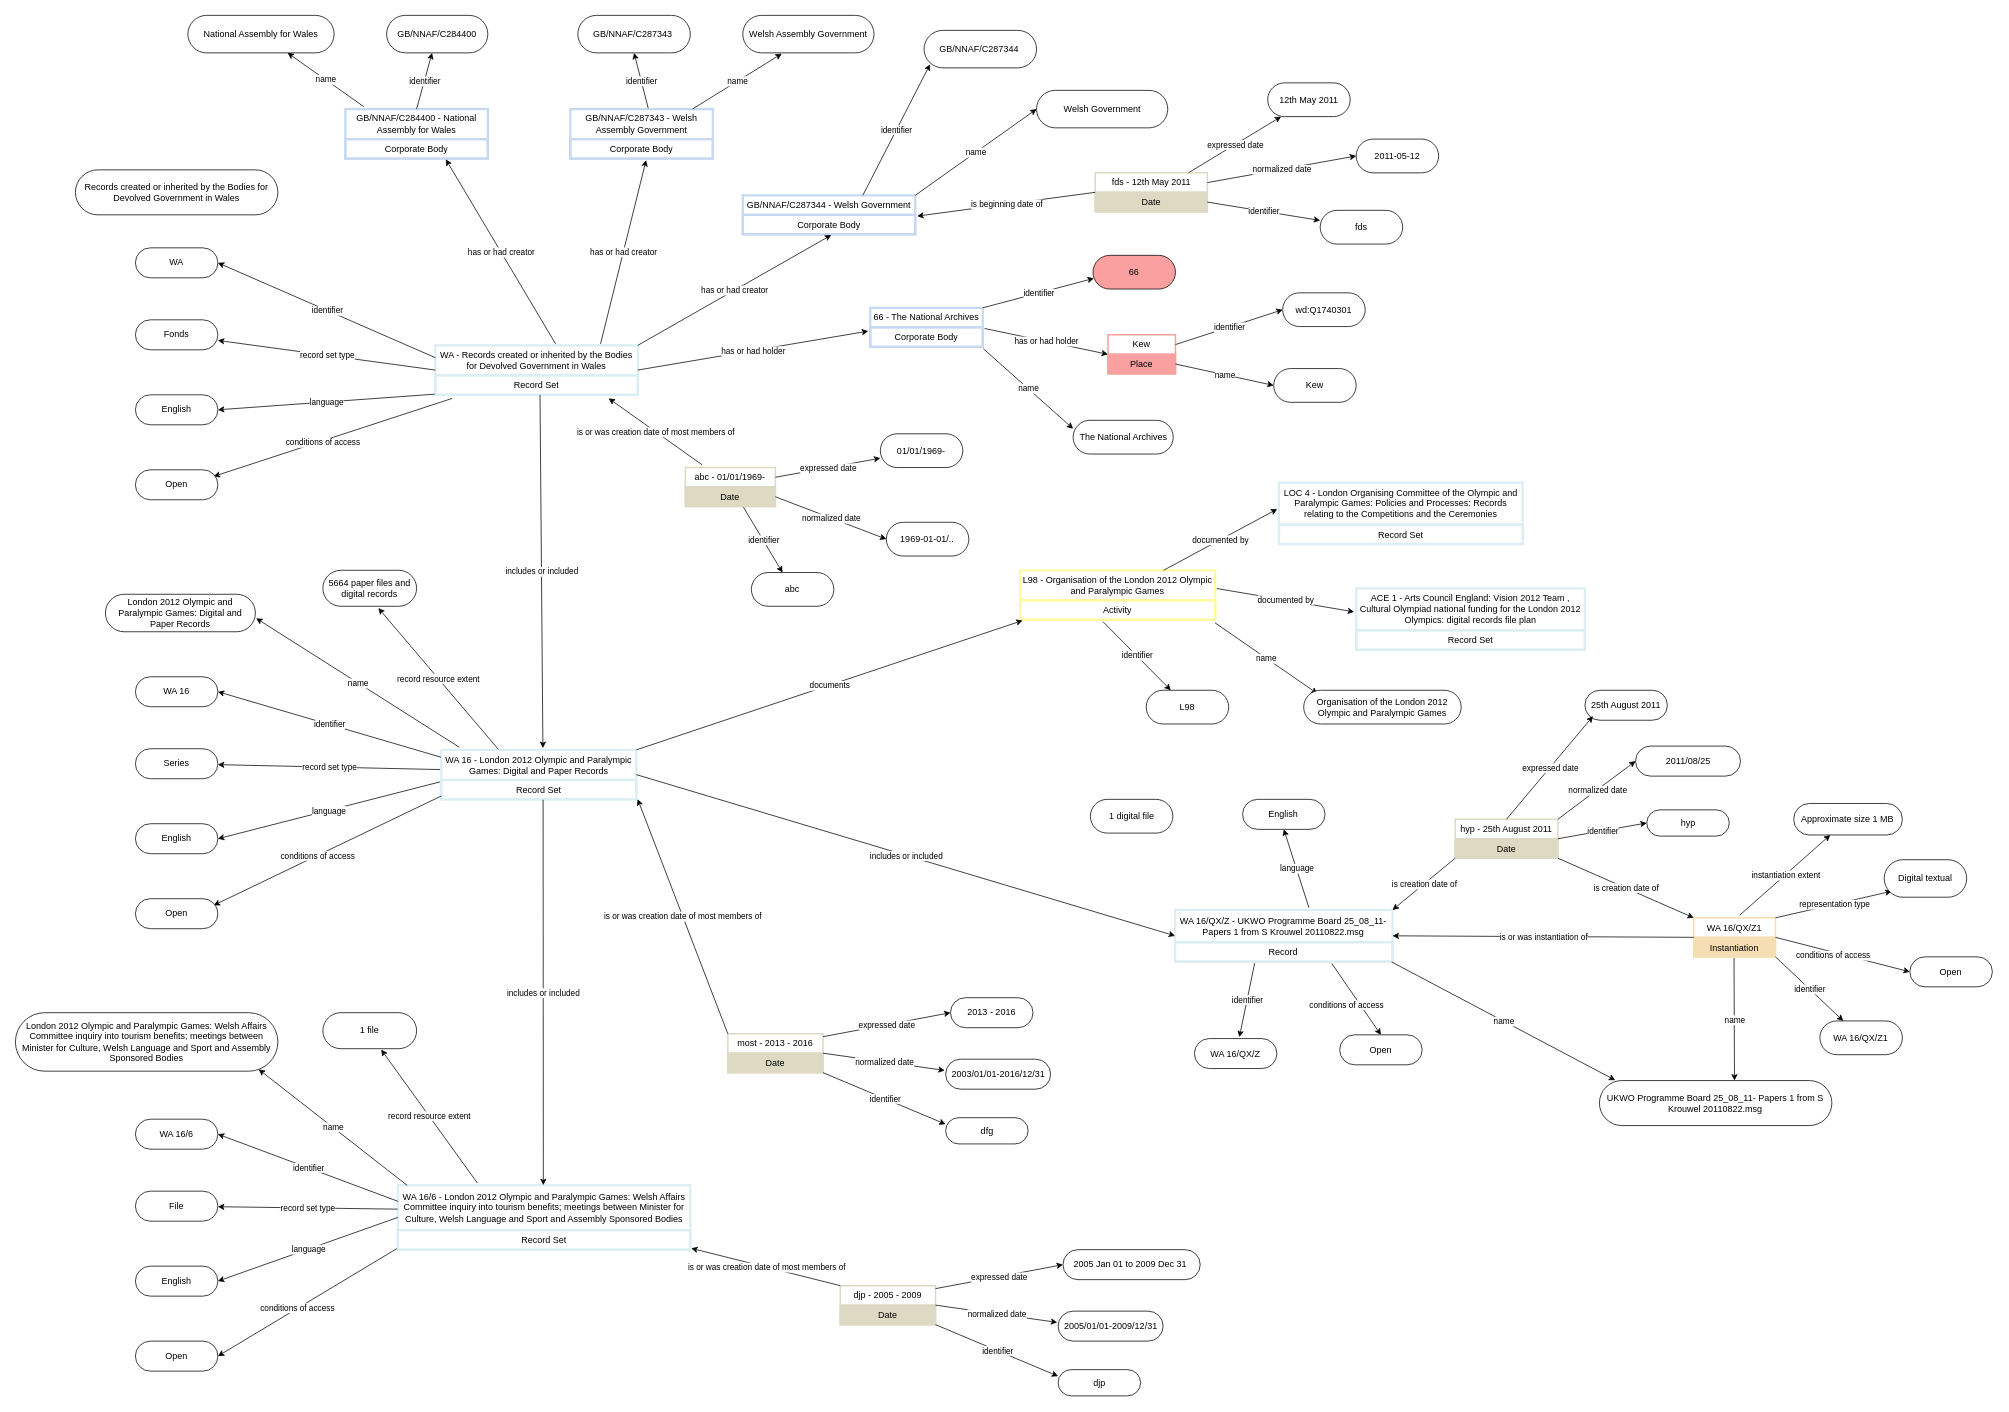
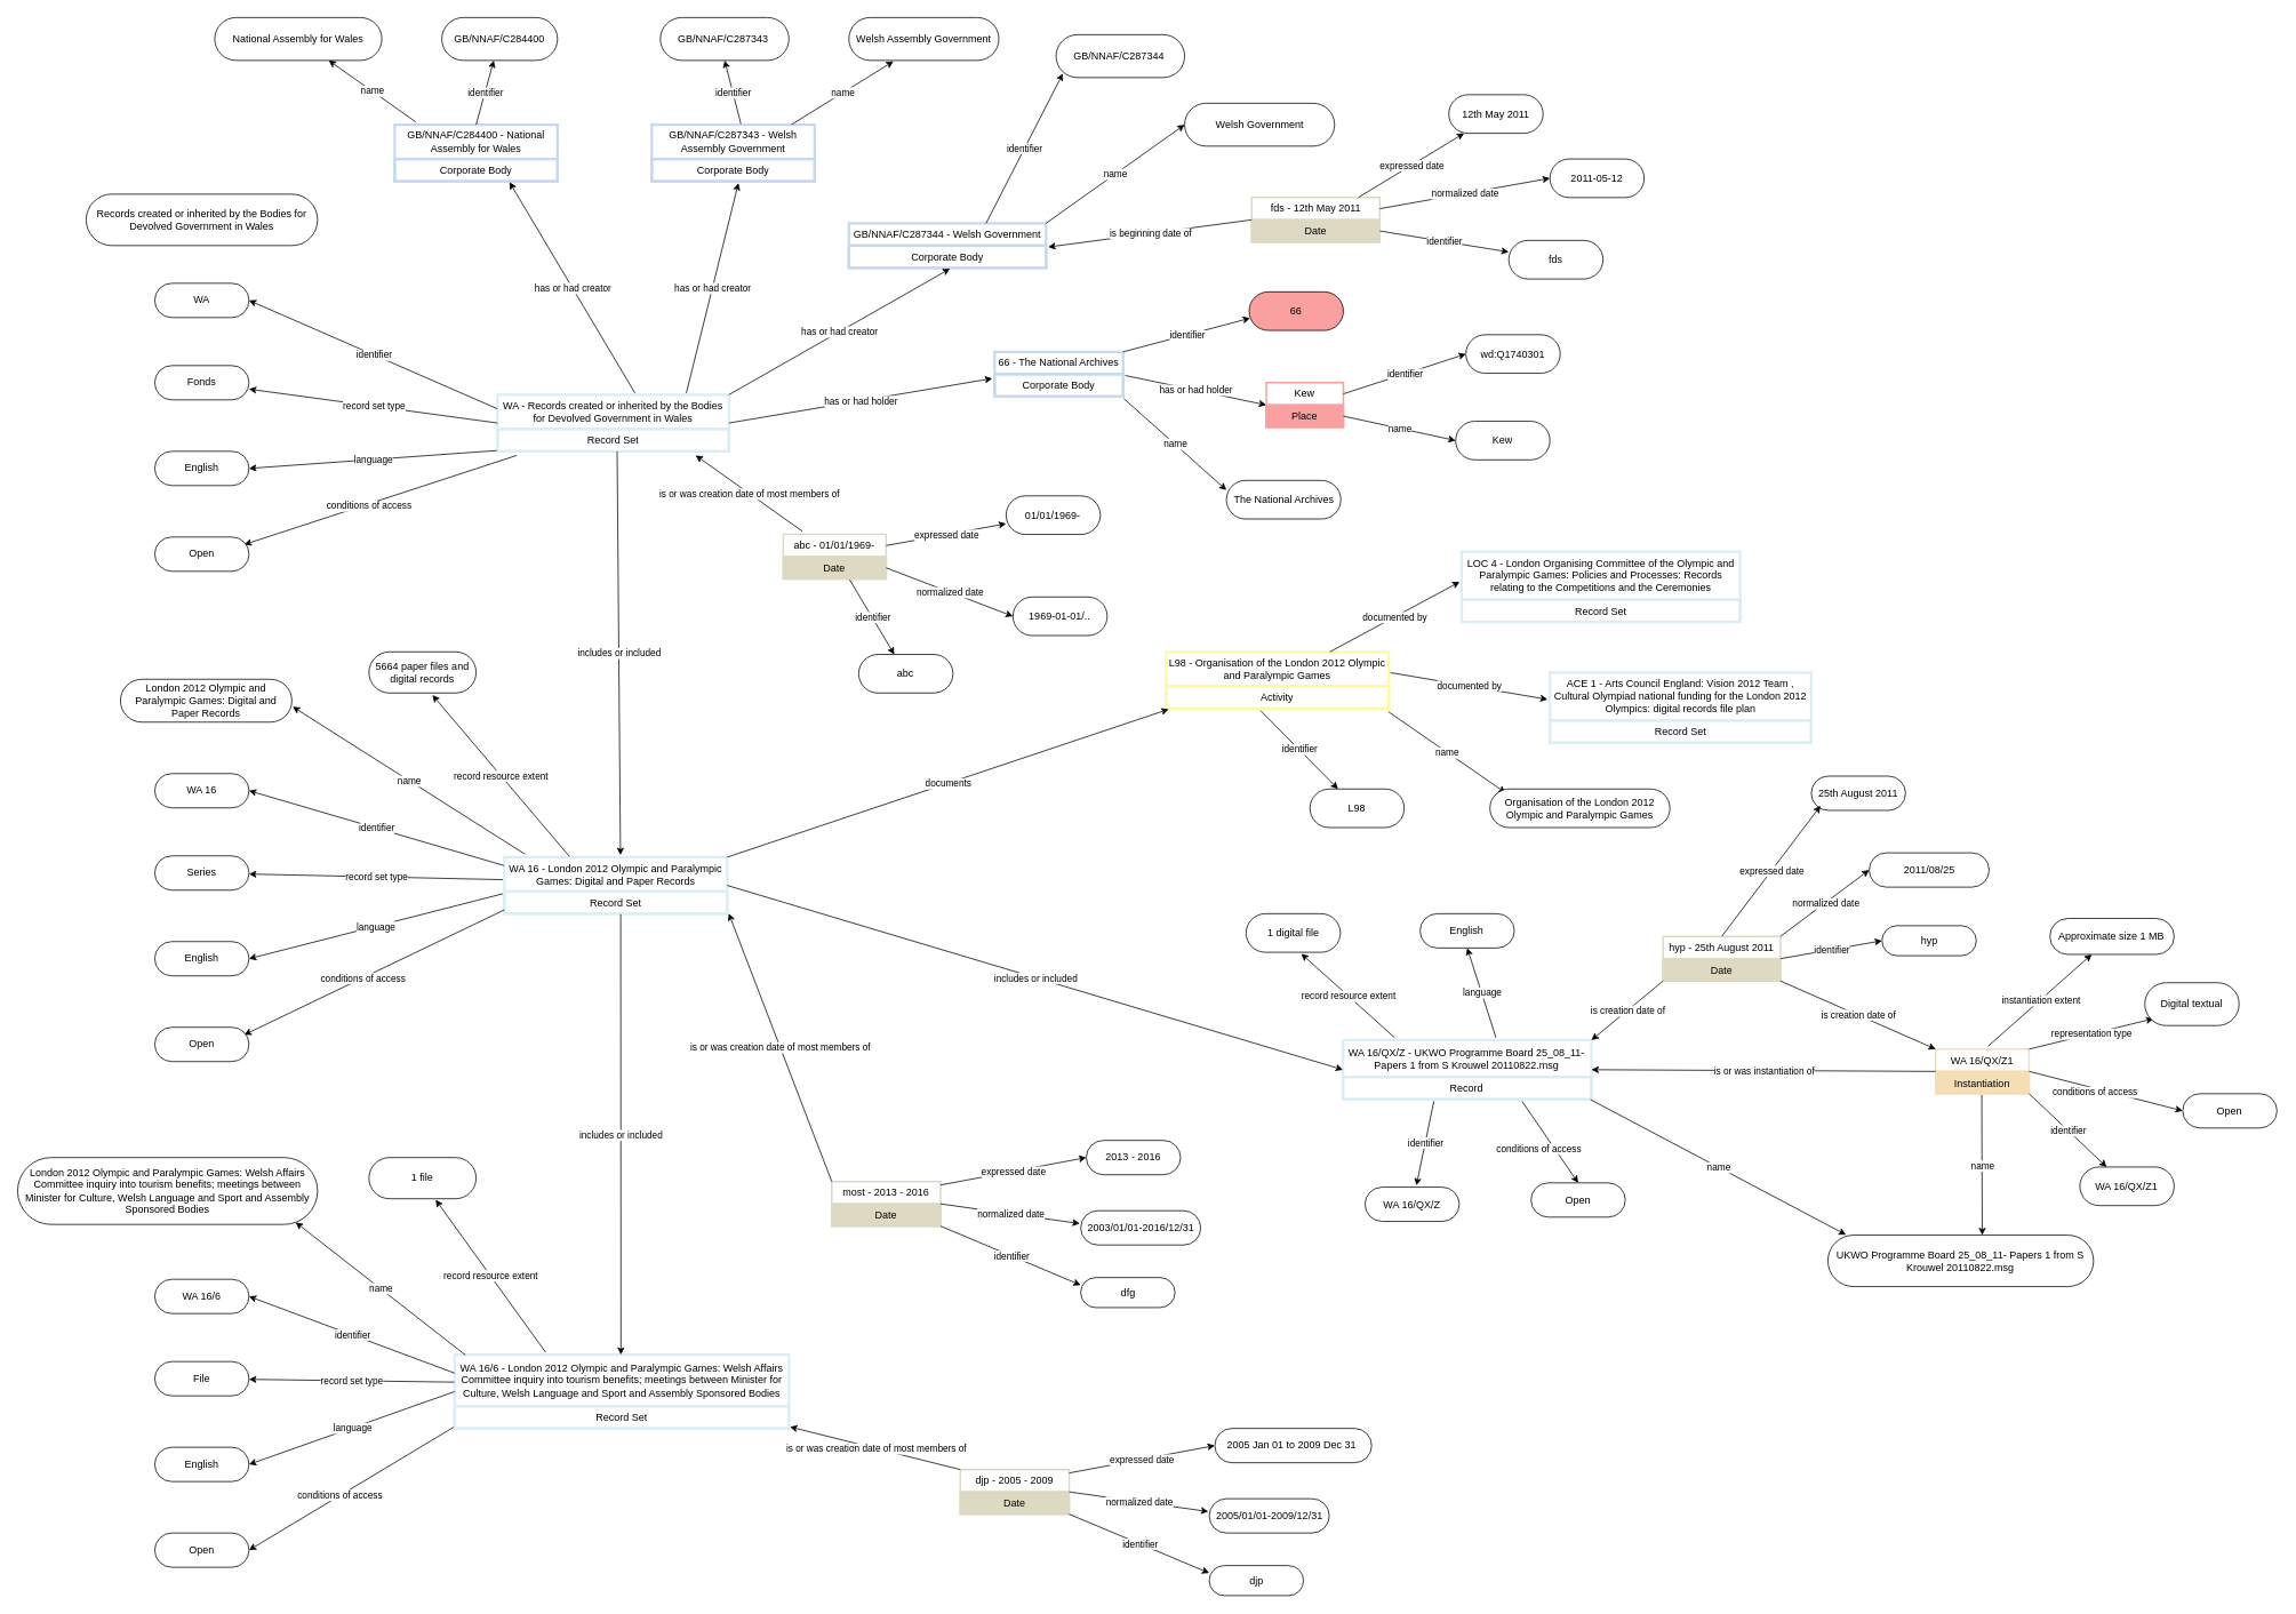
- <mxCell id="224" value="25th August 2011" style="html=1;whiteSpace=wrap;rounded=1;arcSize=50;" vertex="1" parent="1"><mxGeometry x="2113" y="920" width="110" height="40" as="geometry" /></mxCell>
+ <mxCell id="224" value="25th August 2011" style="html=1;whiteSpace=wrap;rounded=1;arcSize=50;" vertex="1" parent="1"><mxGeometry x="2113" y="905" width="110" height="40" as="geometry" /></mxCell>
+ <mxCell id="201" value="" style="endArrow=classic;html=1;rounded=0;exitX=0.207;exitY=-0.046;exitDx=0;exitDy=0;exitPerimeter=0;entryX=0.585;entryY=1.038;entryDx=0;entryDy=0;entryPerimeter=0;" parent="1" source="12" target="203" edge="1"><mxGeometry relative="1" as="geometry"><mxPoint x="1511.75" y="1114.5" as="sourcePoint" /><mxPoint x="1441.75" y="1014.5" as="targetPoint" /></mxGeometry></mxCell>
+ <mxCell id="202" value="record resource extent" style="edgeLabel;resizable=0;html=1;;align=center;verticalAlign=middle;" parent="201" connectable="0" vertex="1"><mxGeometry relative="1" as="geometry" /></mxCell>
- <mxCell id="217" value="Digital textual" style="html=1;whiteSpace=wrap;rounded=1;arcSize=50;" vertex="1" parent="1"><mxGeometry x="2512.15" y="1146" width="110" height="50" as="geometry" /></mxCell>
+ <mxCell id="217" value="Digital textual" style="html=1;whiteSpace=wrap;rounded=1;arcSize=50;" vertex="1" parent="1"><mxGeometry x="2502.15" y="1146" width="110" height="50" as="geometry" /></mxCell>
